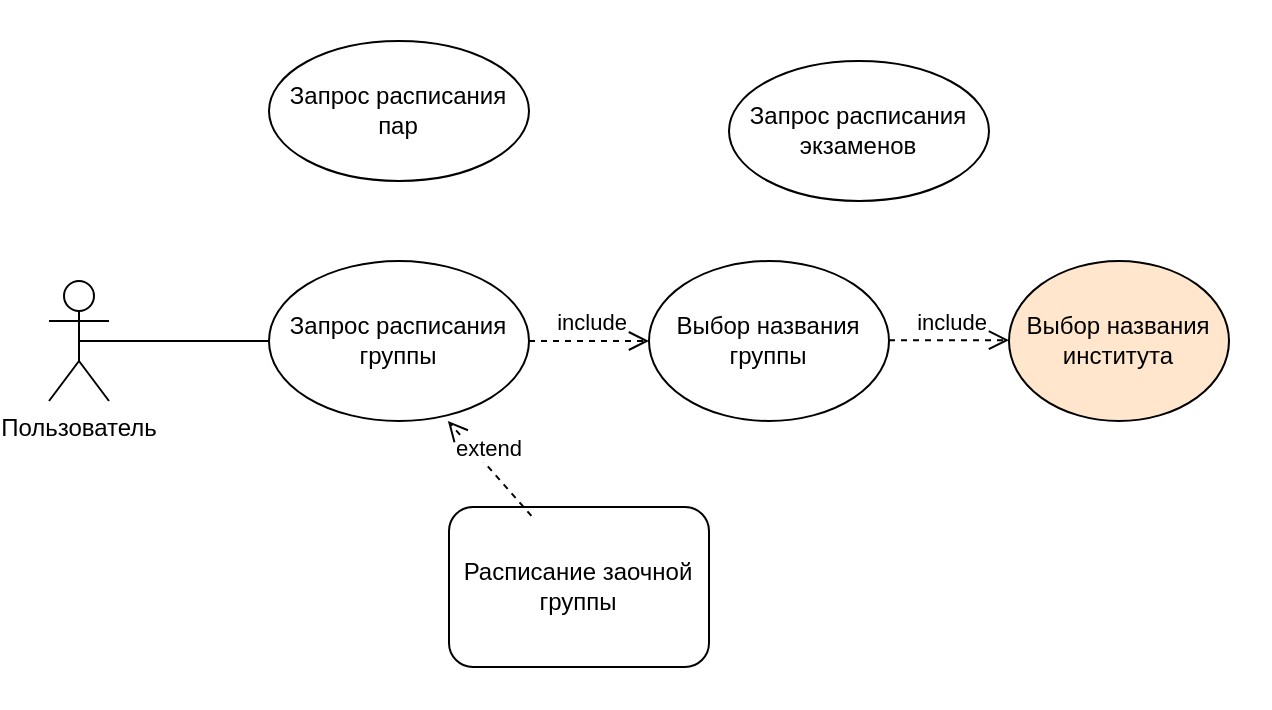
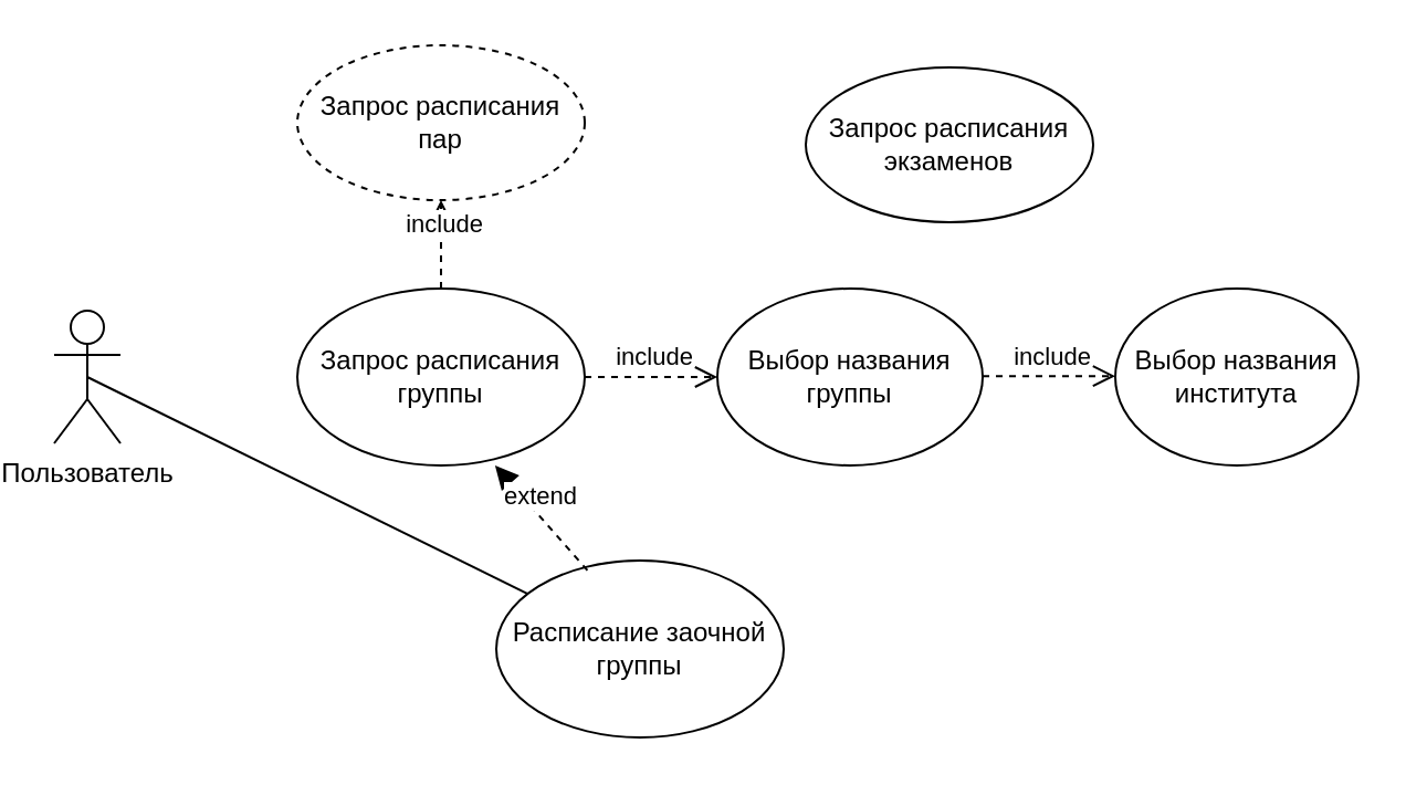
- <mxCell id="7" value="Запрос расписания пар" style="ellipse;whiteSpace=wrap;html=1;" vertex="1" parent="1"><mxGeometry x="130" y="20" width="130" height="70" as="geometry" /></mxCell>
+ <mxCell id="7" value="Запрос расписания пар" style="ellipse;whiteSpace=wrap;html=1;dashed=1;" vertex="1" parent="1"><mxGeometry x="130" y="20" width="130" height="70" as="geometry" /></mxCell>
+ <mxCell id="12" value="&amp;nbsp;include" style="html=1;verticalAlign=bottom;endArrow=open;dashed=1;endSize=8;entryX=0.5;entryY=1;entryDx=0;entryDy=0;exitX=0.5;exitY=0;exitDx=0;exitDy=0;" edge="1" parent="1" source="3" target="7"><mxGeometry relative="1" as="geometry"><mxPoint x="270" y="90" as="sourcePoint" /><mxPoint x="330" y="90" as="targetPoint" /><Array as="points" /></mxGeometry></mxCell>
- <mxCell id="13" value="" style="endArrow=none;html=1;entryX=0;entryY=0.5;entryDx=0;entryDy=0;exitX=0.5;exitY=0.5;exitDx=0;exitDy=0;exitPerimeter=0;" edge="1" parent="1" source="2" target="3"><mxGeometry width="50" height="50" relative="1" as="geometry"><mxPoint x="80" y="140" as="sourcePoint" /><mxPoint x="130" y="90" as="targetPoint" /></mxGeometry></mxCell>
+ <mxCell id="13" value="" style="endArrow=none;html=1;exitX=0.5;exitY=0.5;exitDx=0;exitDy=0;exitPerimeter=0;" edge="1" parent="1" source="2" target="6"><mxGeometry width="50" height="50" relative="1" as="geometry"><mxPoint x="80" y="140" as="sourcePoint" /><mxPoint x="130" y="90" as="targetPoint" /></mxGeometry></mxCell>
- <mxCell id="4" value="Выбор названия института" style="ellipse;whiteSpace=wrap;html=1;fillColor=#ffe6cc;" vertex="1" parent="1"><mxGeometry x="500" y="130" width="110" height="80" as="geometry" /></mxCell>
+ <mxCell id="4" value="Выбор названия института" style="ellipse;whiteSpace=wrap;html=1;" vertex="1" parent="1"><mxGeometry x="500" y="130" width="110" height="80" as="geometry" /></mxCell>
- <mxCell id="11" value="extend" style="html=1;verticalAlign=bottom;endArrow=open;dashed=1;endSize=8;entryX=0.688;entryY=1;entryDx=0;entryDy=0;exitX=0.317;exitY=0.056;exitDx=0;exitDy=0;exitPerimeter=0;entryPerimeter=0;" edge="1" parent="1" source="6" target="3"><mxGeometry relative="1" as="geometry"><mxPoint x="230" y="253" as="sourcePoint" /><mxPoint x="290" y="210" as="targetPoint" /><Array as="points" /></mxGeometry></mxCell>
+ <mxCell id="11" value="extend" style="html=1;verticalAlign=bottom;endArrow=block;dashed=1;endSize=8;entryX=0.688;entryY=1;entryDx=0;entryDy=0;exitX=0.317;exitY=0.056;exitDx=0;exitDy=0;exitPerimeter=0;entryPerimeter=0;" edge="1" parent="1" source="6" target="3"><mxGeometry relative="1" as="geometry"><mxPoint x="230" y="253" as="sourcePoint" /><mxPoint x="290" y="210" as="targetPoint" /><Array as="points" /></mxGeometry></mxCell>
- <mxCell id="6" value="Расписание заочной группы" style="whiteSpace=wrap;html=1;rounded=1;" vertex="1" parent="1"><mxGeometry x="220" y="253" width="130" height="80" as="geometry" /></mxCell>
+ <mxCell id="6" value="Расписание заочной группы" style="ellipse;whiteSpace=wrap;html=1;" vertex="1" parent="1"><mxGeometry x="220" y="253" width="130" height="80" as="geometry" /></mxCell>
